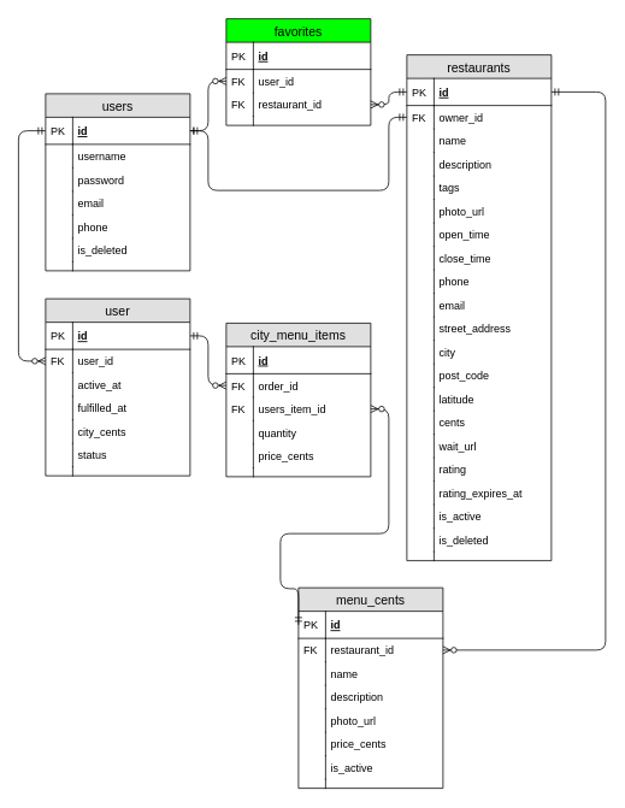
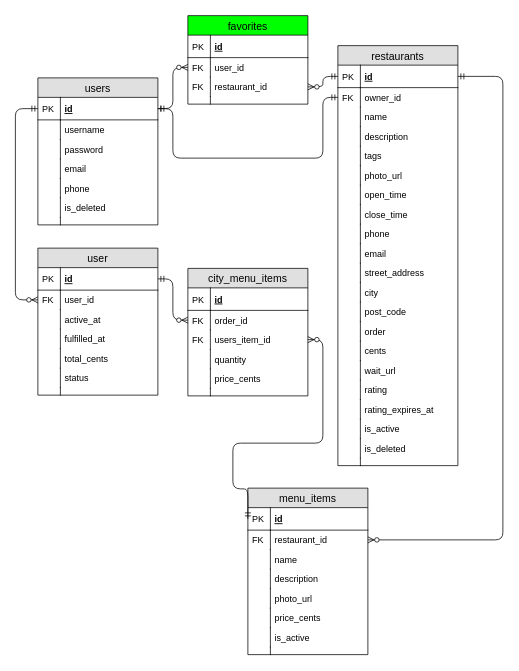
- <mxCell id="53" value="latitude" style="shape=partialRectangle;top=0;left=0;right=0;bottom=0;align=left;verticalAlign=top;fillColor=none;spacingLeft=34;spacingRight=4;overflow=hidden;rotatable=0;points=[[0,0.5],[1,0.5]];portConstraint=eastwest;dropTarget=0;fontSize=12;" vertex="1" parent="26"><mxGeometry y="368" width="160" height="26" as="geometry" /></mxCell>
+ <mxCell id="53" value="order" style="shape=partialRectangle;top=0;left=0;right=0;bottom=0;align=left;verticalAlign=top;fillColor=none;spacingLeft=34;spacingRight=4;overflow=hidden;rotatable=0;points=[[0,0.5],[1,0.5]];portConstraint=eastwest;dropTarget=0;fontSize=12;" vertex="1" parent="26"><mxGeometry y="368" width="160" height="26" as="geometry" /></mxCell>
- <mxCell id="78" value="city_cents" style="shape=partialRectangle;top=0;left=0;right=0;bottom=0;align=left;verticalAlign=top;fillColor=none;spacingLeft=34;spacingRight=4;overflow=hidden;rotatable=0;points=[[0,0.5],[1,0.5]];portConstraint=eastwest;dropTarget=0;fontSize=12;" vertex="1" parent="69"><mxGeometry y="134" width="160" height="26" as="geometry" /></mxCell>
+ <mxCell id="78" value="total_cents" style="shape=partialRectangle;top=0;left=0;right=0;bottom=0;align=left;verticalAlign=top;fillColor=none;spacingLeft=34;spacingRight=4;overflow=hidden;rotatable=0;points=[[0,0.5],[1,0.5]];portConstraint=eastwest;dropTarget=0;fontSize=12;" vertex="1" parent="69"><mxGeometry y="134" width="160" height="26" as="geometry" /></mxCell>
- <mxCell id="84" value="menu_cents" style="swimlane;fontStyle=0;childLayout=stackLayout;horizontal=1;startSize=26;fillColor=#e0e0e0;horizontalStack=0;resizeParent=1;resizeParentMax=0;resizeLast=0;collapsible=1;marginBottom=0;swimlaneFillColor=#ffffff;align=center;fontSize=14;" vertex="1" parent="1"><mxGeometry x="330" y="650" width="160" height="222" as="geometry" /></mxCell>
+ <mxCell id="84" value="menu_items" style="swimlane;fontStyle=0;childLayout=stackLayout;horizontal=1;startSize=26;fillColor=#e0e0e0;horizontalStack=0;resizeParent=1;resizeParentMax=0;resizeLast=0;collapsible=1;marginBottom=0;swimlaneFillColor=#ffffff;align=center;fontSize=14;" vertex="1" parent="1"><mxGeometry x="330" y="650" width="160" height="222" as="geometry" /></mxCell>
